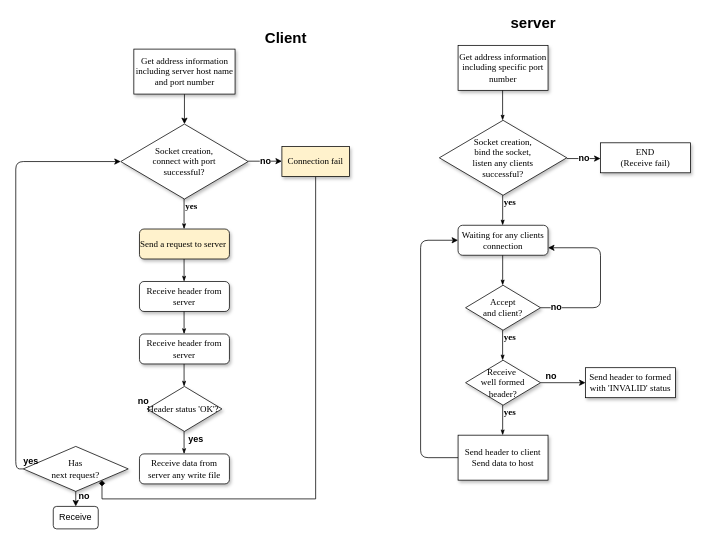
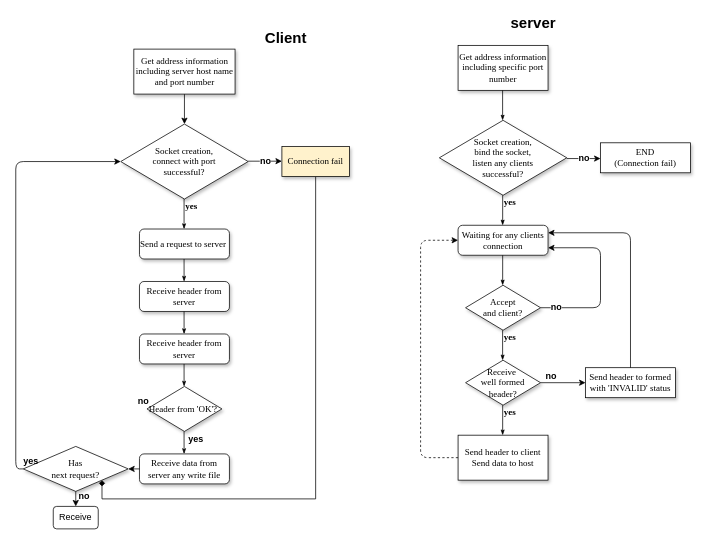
- <mxCell id="21" value="END&lt;br style=&quot;font-size: 12px;&quot;&gt;(Receive fail)" style="rounded=0;whiteSpace=wrap;html=1;shadow=1;labelBackgroundColor=none;strokeWidth=1;fontFamily=Verdana;fontSize=12;align=center;" vertex="1" parent="1"><mxGeometry x="800" y="190" width="120" height="40" as="geometry" /></mxCell>
+ <mxCell id="21" value="END&lt;br style=&quot;font-size: 12px;&quot;&gt;(Connection fail)" style="rounded=0;whiteSpace=wrap;html=1;shadow=1;labelBackgroundColor=none;strokeWidth=1;fontFamily=Verdana;fontSize=12;align=center;" vertex="1" parent="1"><mxGeometry x="800" y="190" width="120" height="40" as="geometry" /></mxCell>
- <mxCell id="29" value="Send a request to server&amp;nbsp;" style="rounded=1;whiteSpace=wrap;html=1;shadow=1;labelBackgroundColor=none;strokeWidth=1;fontFamily=Verdana;fontSize=12;align=center;fillColor=#fff2cc;" vertex="1" parent="1"><mxGeometry x="185" y="305" width="120" height="40" as="geometry" /></mxCell>
+ <mxCell id="29" value="Send a request to server&amp;nbsp;" style="rounded=1;whiteSpace=wrap;html=1;shadow=1;labelBackgroundColor=none;strokeWidth=1;fontFamily=Verdana;fontSize=12;align=center;" vertex="1" parent="1"><mxGeometry x="185" y="305" width="120" height="40" as="geometry" /></mxCell>
+ <mxCell id="18" value="" style="endArrow=classic;html=1;exitX=0.5;exitY=0;exitDx=0;exitDy=0;entryX=1;entryY=0.25;entryDx=0;entryDy=0;fontSize=12;" edge="1" parent="1" source="17" target="11"><mxGeometry width="50" height="50" relative="1" as="geometry"><mxPoint x="840" y="480" as="sourcePoint" /><mxPoint x="840" y="310" as="targetPoint" /><Array as="points"><mxPoint x="840" y="310" /></Array></mxGeometry></mxCell>
- <mxCell id="19" value="" style="endArrow=classic;html=1;exitX=0;exitY=0.5;exitDx=0;exitDy=0;entryX=0;entryY=0.5;entryDx=0;entryDy=0;fontSize=12;" edge="1" parent="1" source="10" target="11"><mxGeometry width="50" height="50" relative="1" as="geometry"><mxPoint x="550" y="630" as="sourcePoint" /><mxPoint x="560" y="320" as="targetPoint" /><Array as="points"><mxPoint x="560" y="610" /><mxPoint x="560" y="320" /></Array></mxGeometry></mxCell>
+ <mxCell id="19" value="" style="endArrow=classic;html=1;exitX=0;exitY=0.5;exitDx=0;exitDy=0;entryX=0;entryY=0.5;entryDx=0;entryDy=0;fontSize=12;dashed=1;" edge="1" parent="1" source="10" target="11"><mxGeometry width="50" height="50" relative="1" as="geometry"><mxPoint x="550" y="630" as="sourcePoint" /><mxPoint x="560" y="320" as="targetPoint" /><Array as="points"><mxPoint x="560" y="610" /><mxPoint x="560" y="320" /></Array></mxGeometry></mxCell>
- <mxCell id="34" value="Header status 'OK'?&amp;nbsp;" style="rhombus;whiteSpace=wrap;html=1;rounded=0;shadow=1;labelBackgroundColor=none;strokeWidth=1;fontFamily=Verdana;fontSize=12;align=center;" vertex="1" parent="1"><mxGeometry x="195" y="515" width="100" height="60" as="geometry" /></mxCell>
+ <mxCell id="34" value="Header from 'OK'?&amp;nbsp;" style="rhombus;whiteSpace=wrap;html=1;rounded=0;shadow=1;labelBackgroundColor=none;strokeWidth=1;fontFamily=Verdana;fontSize=12;align=center;" vertex="1" parent="1"><mxGeometry x="195" y="515" width="100" height="60" as="geometry" /></mxCell>
+ <mxCell id="39" value="" style="endArrow=classic;html=1;exitX=0;exitY=0.5;exitDx=0;exitDy=0;fontSize=12;entryX=1;entryY=0.5;entryDx=0;entryDy=0;" edge="1" parent="1" source="38" target="40"><mxGeometry width="50" height="50" relative="1" as="geometry"><mxPoint x="130" y="645" as="sourcePoint" /><mxPoint x="150" y="625" as="targetPoint" /></mxGeometry></mxCell>
